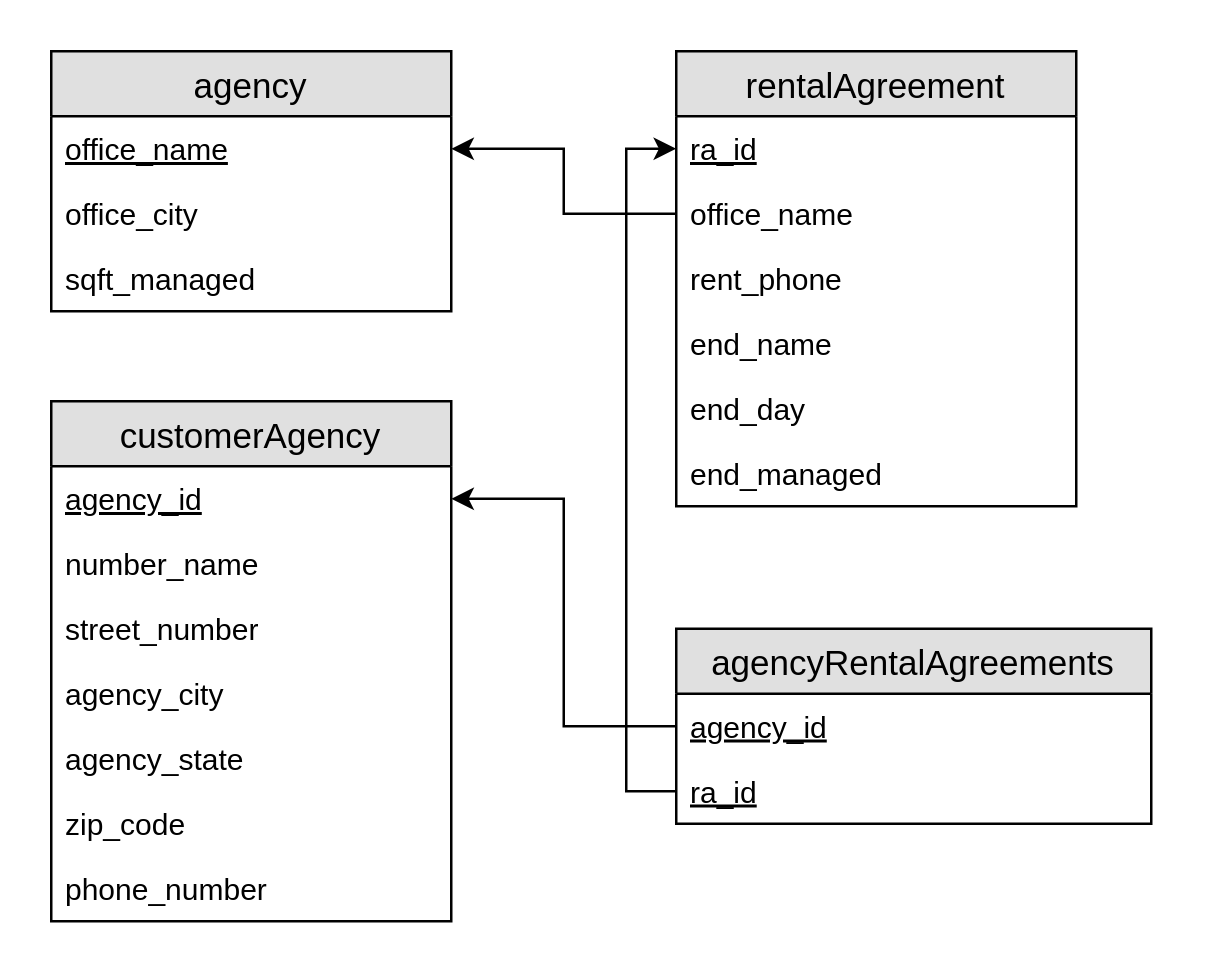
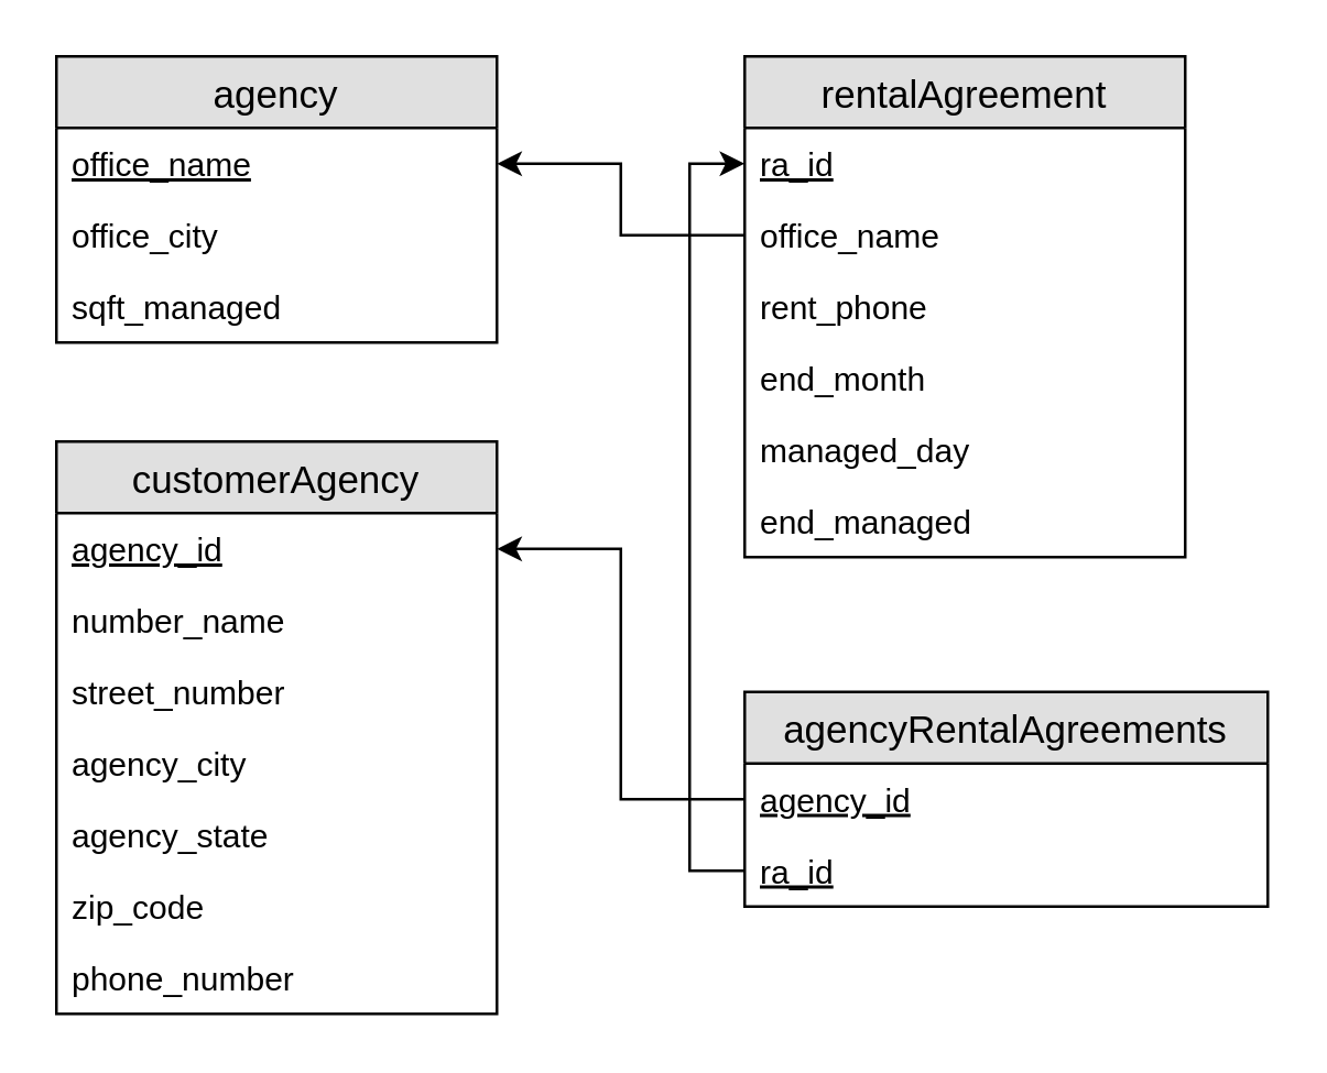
- <mxCell id="10" value="end_name" style="text;strokeColor=none;fillColor=none;spacingLeft=4;spacingRight=4;overflow=hidden;rotatable=0;points=[[0,0.5],[1,0.5]];portConstraint=eastwest;fontSize=12;" parent="6" vertex="1"><mxGeometry y="104" width="160" height="26" as="geometry" /></mxCell>
+ <mxCell id="10" value="end_month" style="text;strokeColor=none;fillColor=none;spacingLeft=4;spacingRight=4;overflow=hidden;rotatable=0;points=[[0,0.5],[1,0.5]];portConstraint=eastwest;fontSize=12;" parent="6" vertex="1"><mxGeometry y="104" width="160" height="26" as="geometry" /></mxCell>
- <mxCell id="11" value="end_day" style="text;strokeColor=none;fillColor=none;spacingLeft=4;spacingRight=4;overflow=hidden;rotatable=0;points=[[0,0.5],[1,0.5]];portConstraint=eastwest;fontSize=12;" parent="6" vertex="1"><mxGeometry y="130" width="160" height="26" as="geometry" /></mxCell>
+ <mxCell id="11" value="managed_day" style="text;strokeColor=none;fillColor=none;spacingLeft=4;spacingRight=4;overflow=hidden;rotatable=0;points=[[0,0.5],[1,0.5]];portConstraint=eastwest;fontSize=12;" parent="6" vertex="1"><mxGeometry y="130" width="160" height="26" as="geometry" /></mxCell>
